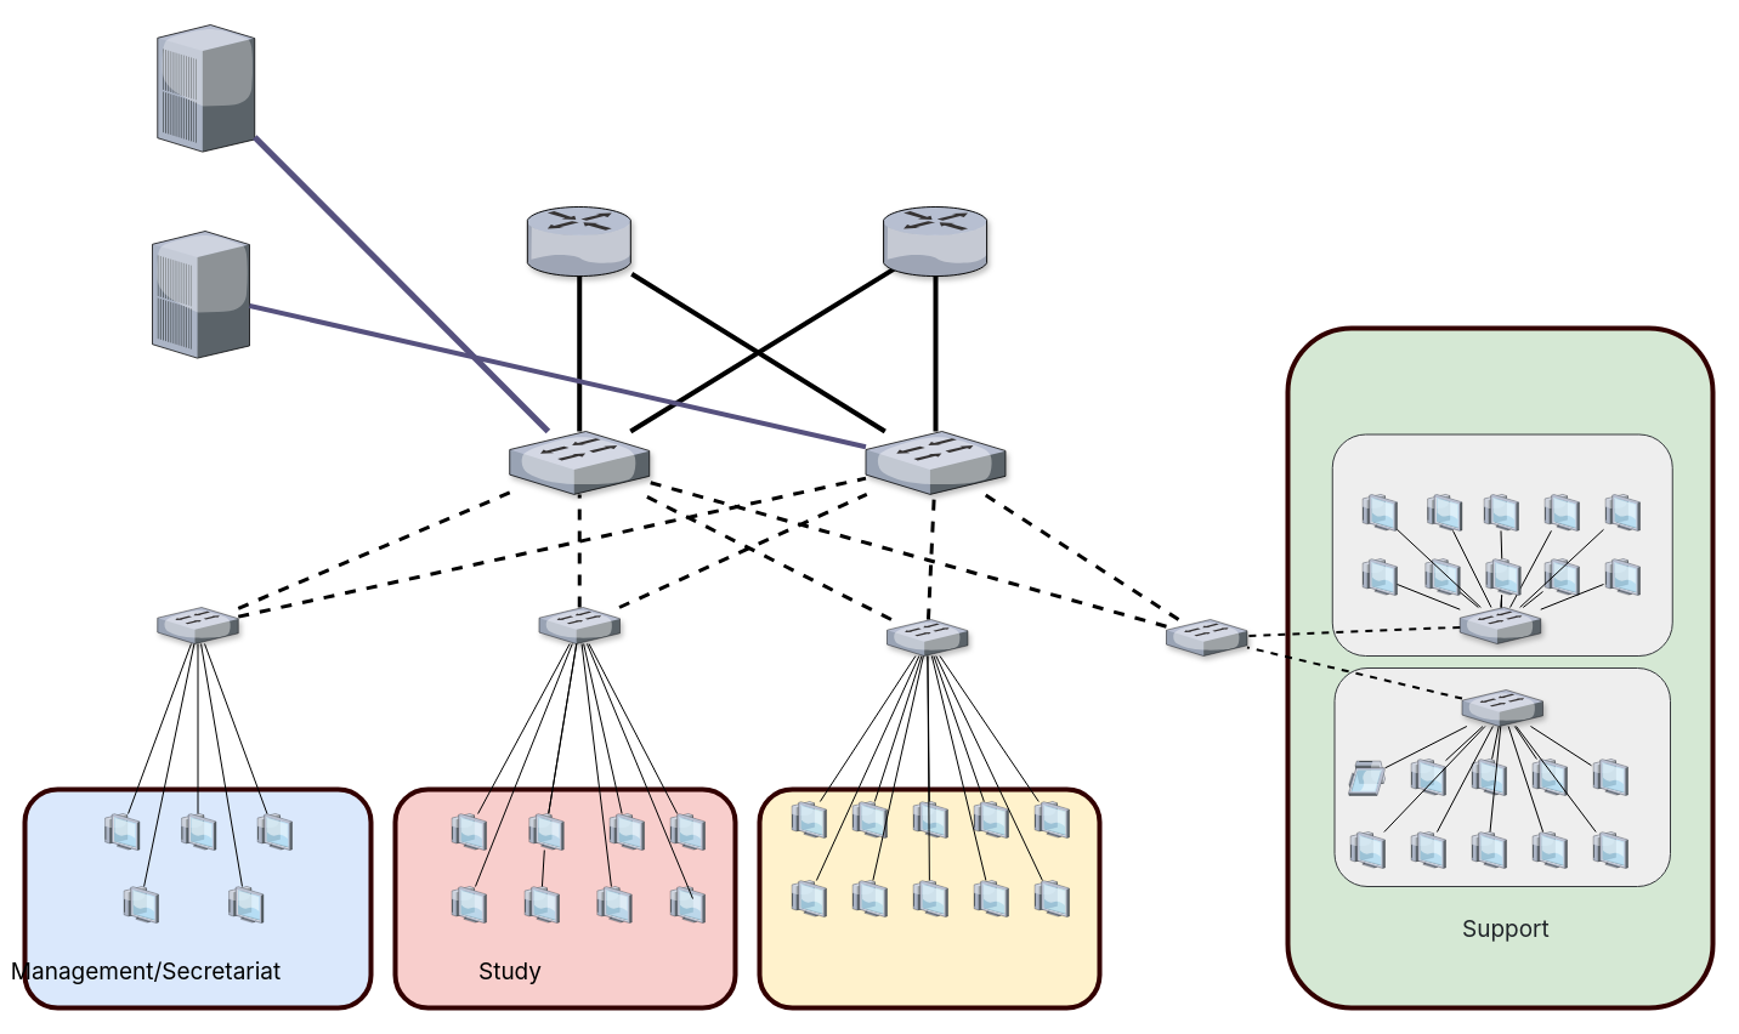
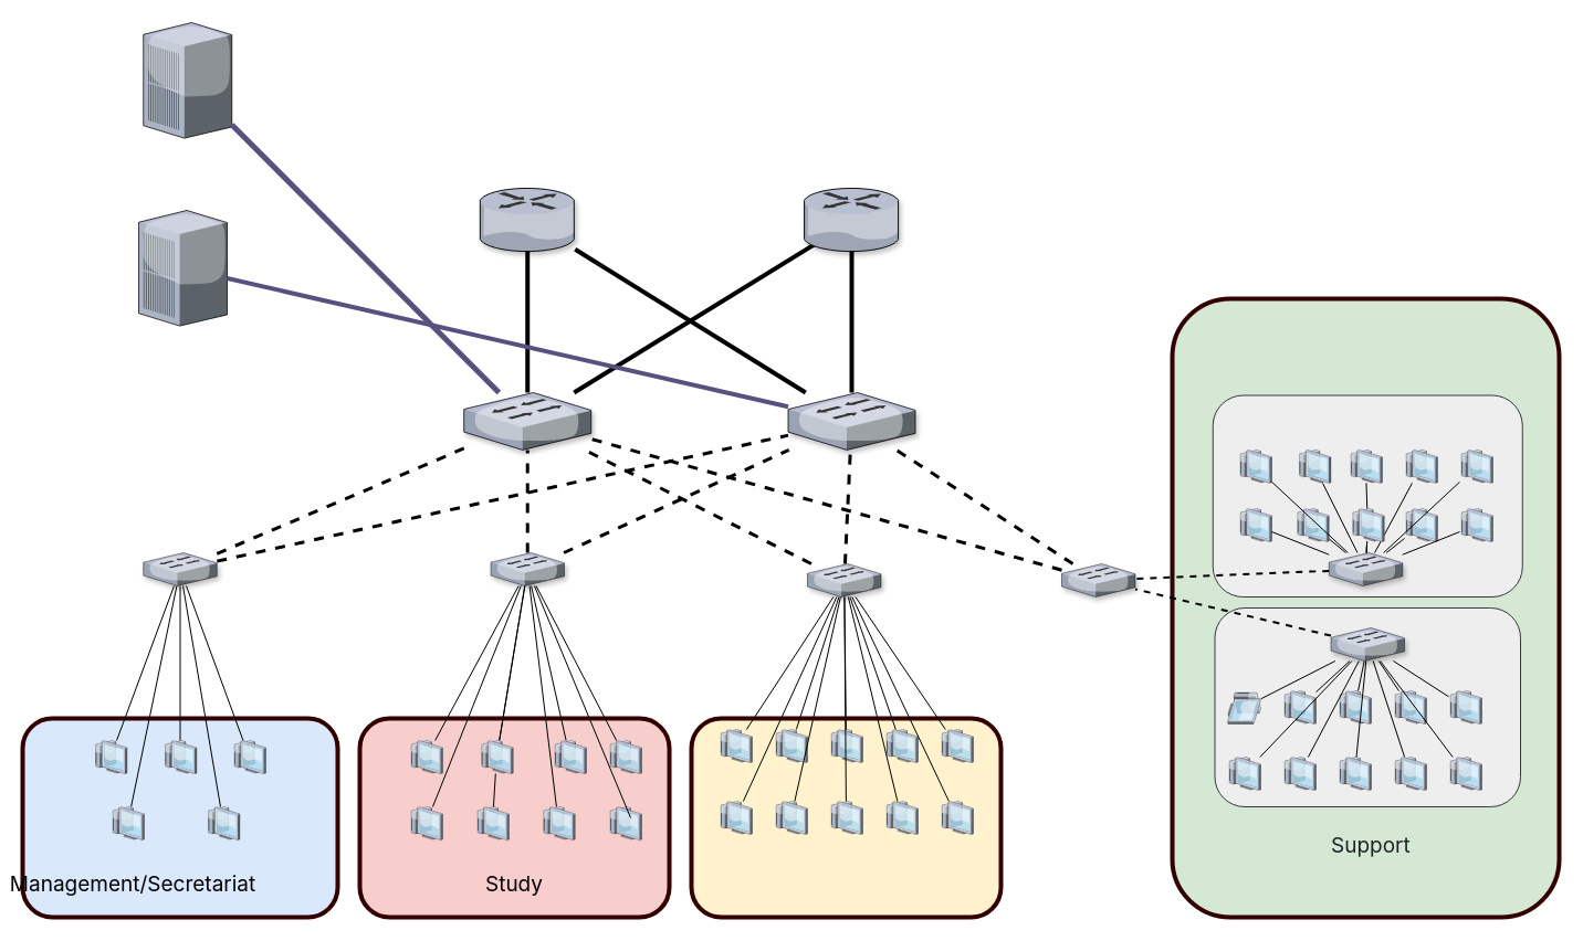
- <mxCell id="76" value="&lt;p style=&quot;margin: 0px; text-indent: 0px; font-size: 19px;&quot;&gt;&lt;span style=&quot;font-family: -apple-system, BlinkMacSystemFont, &amp;quot;Segoe UI&amp;quot;, &amp;quot;Noto Sans&amp;quot;, Helvetica, Arial, &amp;quot;sans-serif&amp;quot;, &amp;quot;Apple Color Emoji&amp;quot;, &amp;quot;Segoe UI Emoji&amp;quot;; font-size: 19px;&quot;&gt;Study&lt;/span&gt;&lt;/p&gt;" style="text;whiteSpace=wrap;html=1;fontSize=19;align=center;spacing=5;fontColor=default;labelBackgroundColor=none;" parent="1" vertex="1"><mxGeometry x="385" y="780" width="70" height="40" as="geometry" /></mxCell>
+ <mxCell id="76" value="&lt;p style=&quot;margin: 0px; text-indent: 0px; font-size: 19px;&quot;&gt;&lt;span style=&quot;font-family: -apple-system, BlinkMacSystemFont, &amp;quot;Segoe UI&amp;quot;, &amp;quot;Noto Sans&amp;quot;, Helvetica, Arial, &amp;quot;sans-serif&amp;quot;, &amp;quot;Apple Color Emoji&amp;quot;, &amp;quot;Segoe UI Emoji&amp;quot;; font-size: 19px;&quot;&gt;Study&lt;/span&gt;&lt;/p&gt;" style="text;whiteSpace=wrap;html=1;fontSize=19;align=center;spacing=5;fontColor=default;labelBackgroundColor=none;" parent="1" vertex="1"><mxGeometry x="430" y="780" width="70" height="40" as="geometry" /></mxCell>
